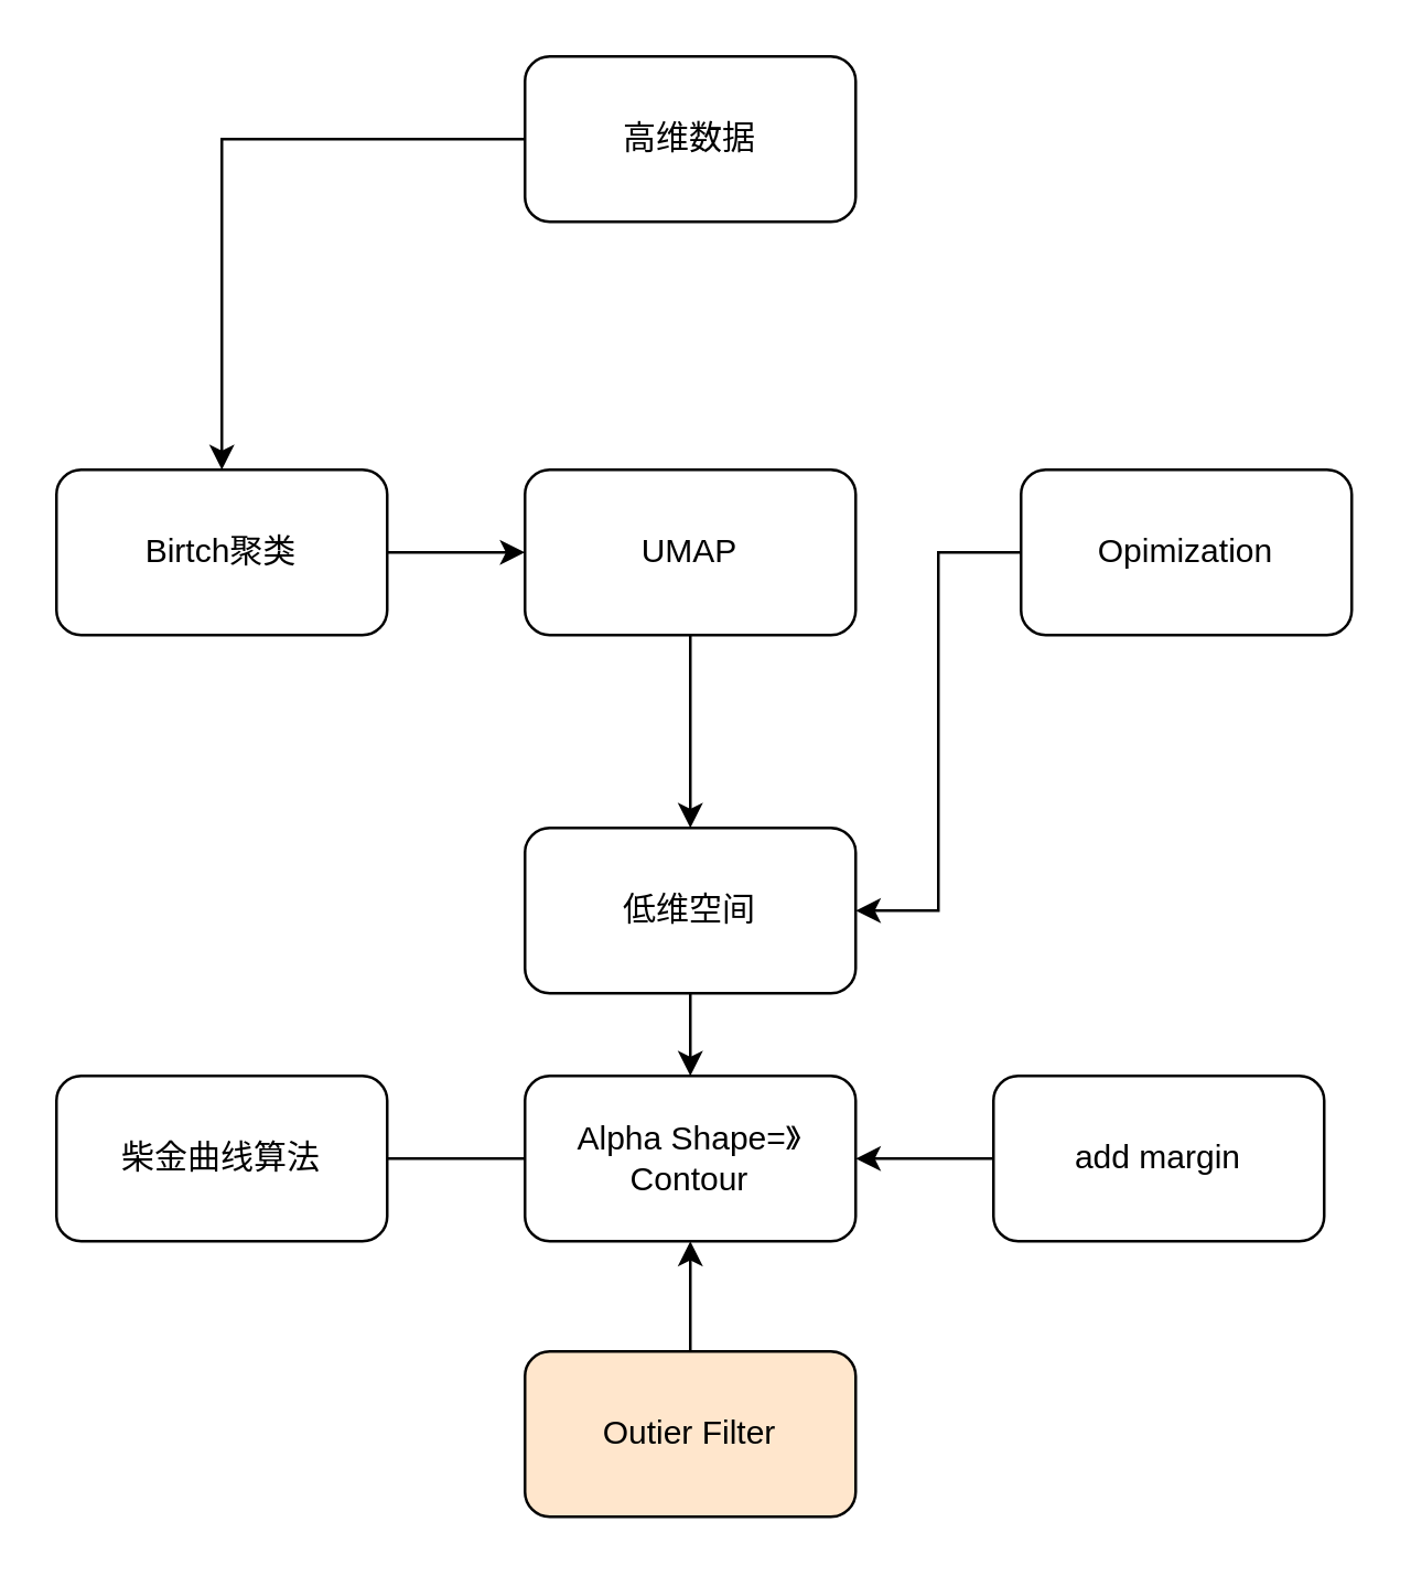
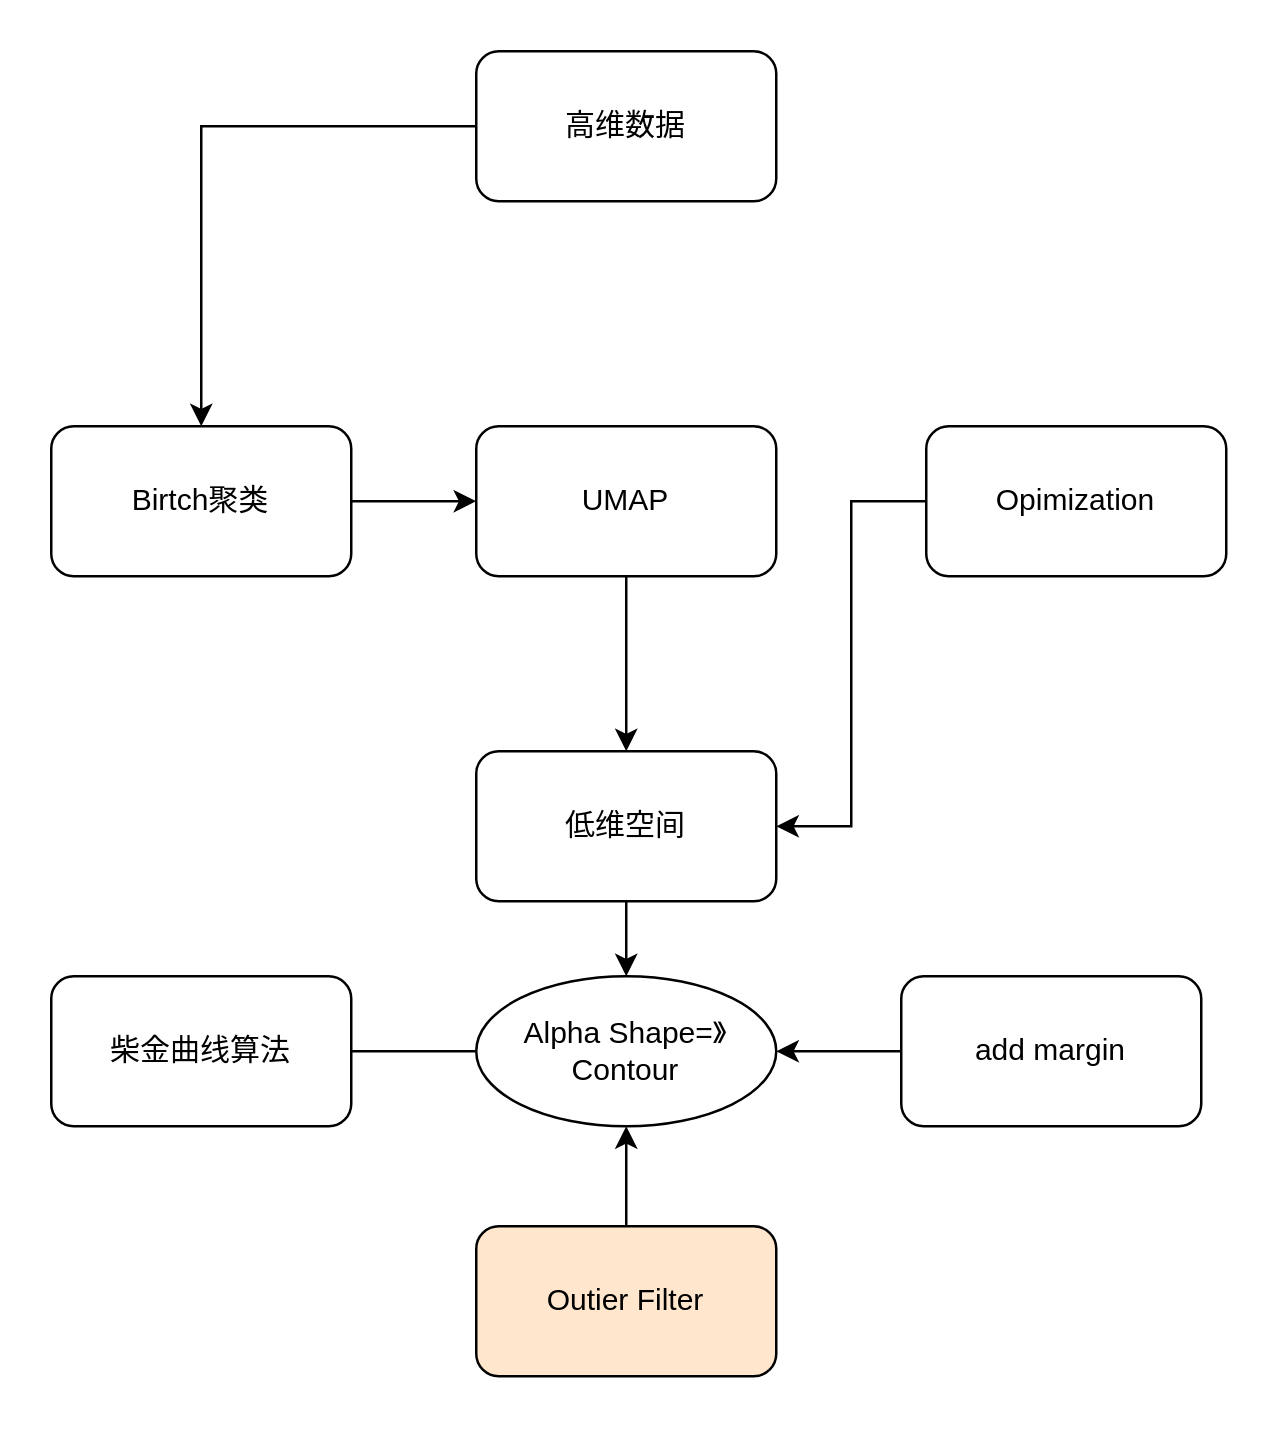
- <mxCell id="11" value="Alpha Shape=》Contour" style="whiteSpace=wrap;html=1;rounded=1;" vertex="1" parent="1"><mxGeometry x="190" y="390" width="120" height="60" as="geometry" /></mxCell>
+ <mxCell id="11" value="Alpha Shape=》Contour" style="ellipse;whiteSpace=wrap;html=1;" vertex="1" parent="1"><mxGeometry x="190" y="390" width="120" height="60" as="geometry" /></mxCell>
